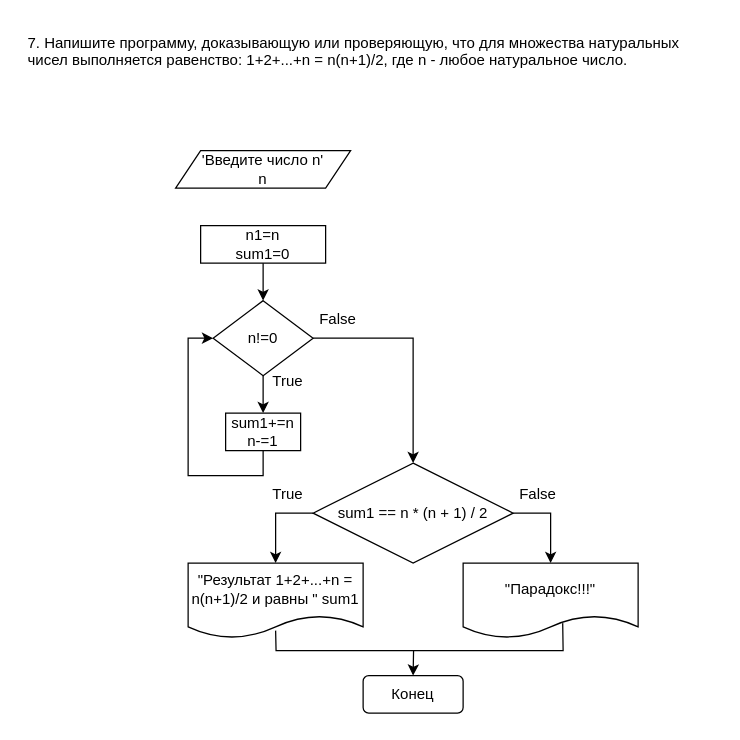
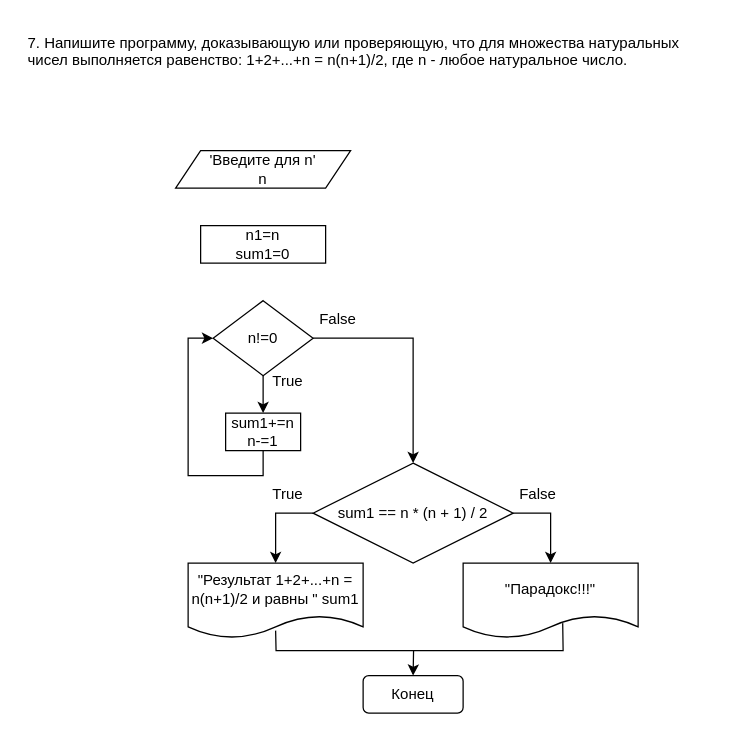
- <mxCell id="12" value="'Введите число n'&lt;br&gt;n" style="shape=parallelogram;perimeter=parallelogramPerimeter;whiteSpace=wrap;html=1;fixedSize=1;" vertex="1" parent="1"><mxGeometry x="140" y="120" width="140" height="30" as="geometry" /></mxCell>
+ <mxCell id="12" value="'Введите для n'&lt;br&gt;n" style="shape=parallelogram;perimeter=parallelogramPerimeter;whiteSpace=wrap;html=1;fixedSize=1;" vertex="1" parent="1"><mxGeometry x="140" y="120" width="140" height="30" as="geometry" /></mxCell>
- <mxCell id="11" value="" style="endArrow=classic;html=1;rounded=0;entryX=0.5;entryY=0;entryDx=0;entryDy=0;exitX=0.5;exitY=1;exitDx=0;exitDy=0;" edge="1" parent="1" source="2" target="3"><mxGeometry width="50" height="50" relative="1" as="geometry"><mxPoint x="210" y="260" as="sourcePoint" /><mxPoint x="70" y="250" as="targetPoint" /></mxGeometry></mxCell>
